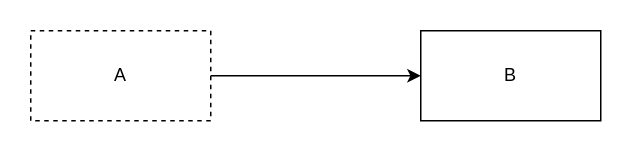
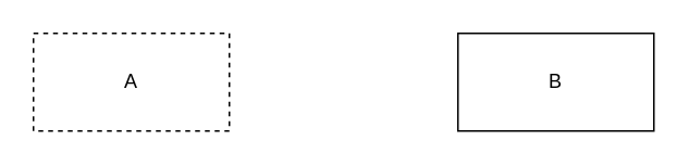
- <mxCell id="2" style="edgeStyle=none;html=1;entryX=0;entryY=0.5;entryDx=0;entryDy=0;" edge="1" parent="1" source="3" target="4"><mxGeometry relative="1" as="geometry" /></mxCell>
